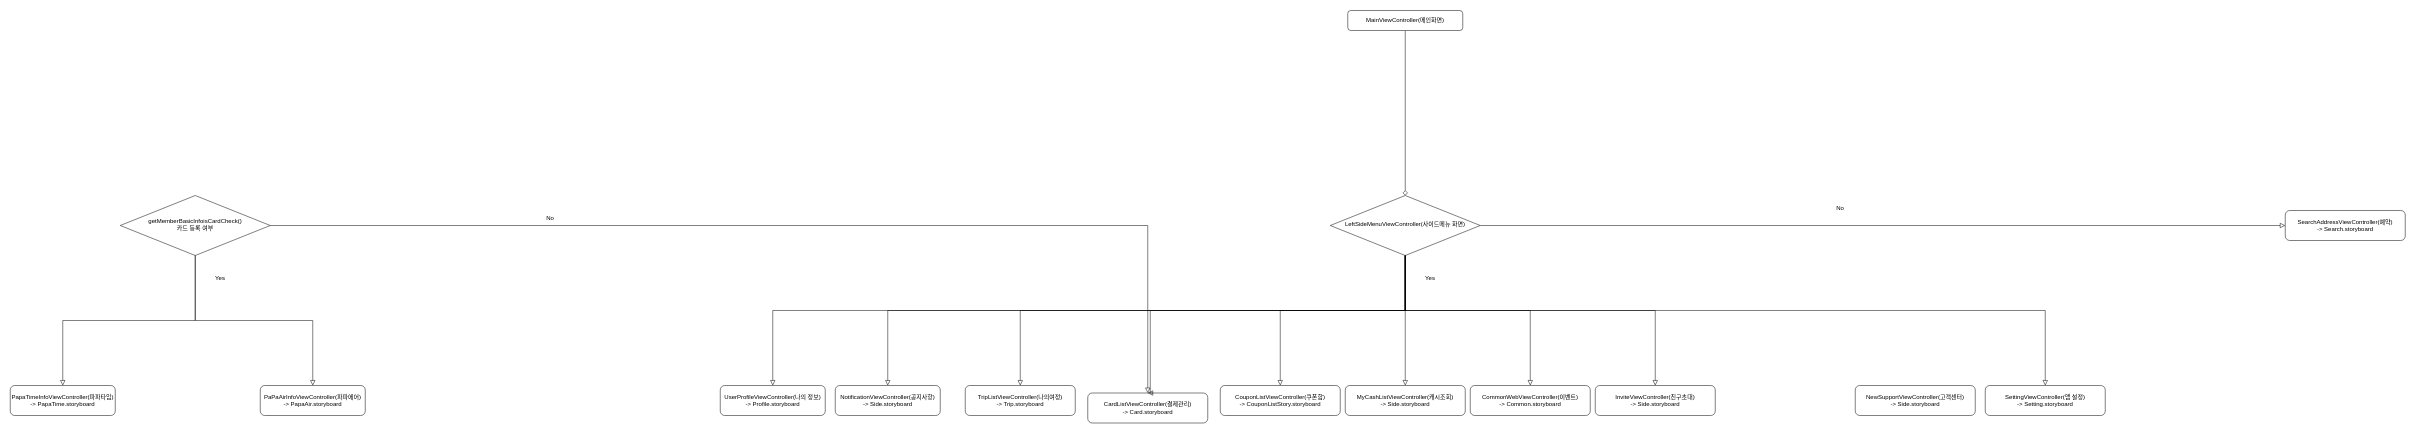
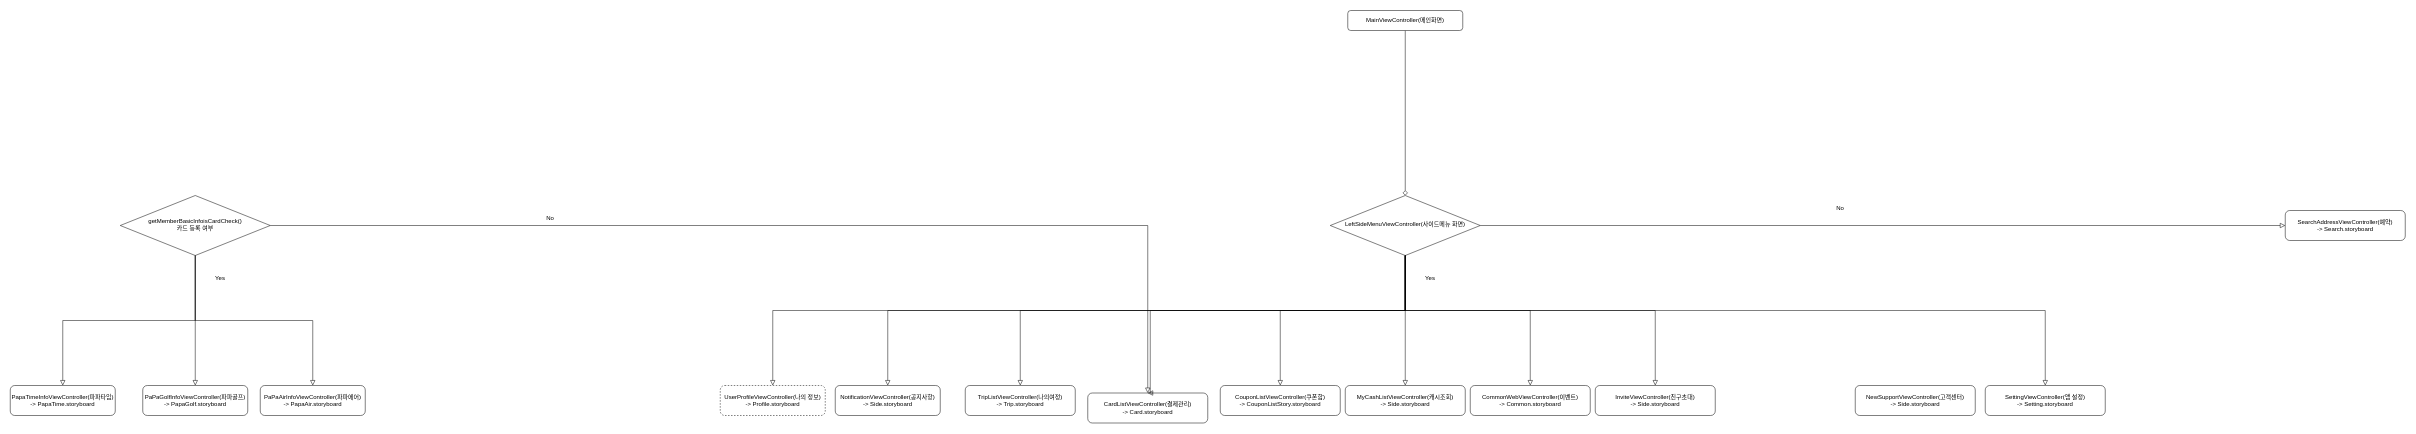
+ <mxCell id="30" value="" style="rounded=0;html=1;jettySize=auto;orthogonalLoop=1;fontSize=11;endArrow=block;endFill=0;endSize=8;strokeWidth=1;shadow=0;labelBackgroundColor=none;edgeStyle=orthogonalEdgeStyle;exitX=0.5;exitY=1;exitDx=0;exitDy=0;entryX=0.5;entryY=0;entryDx=0;entryDy=0;" edge="1" parent="1" source="24" target="27"><mxGeometry relative="1" as="geometry"><mxPoint x="2830" y="80" as="sourcePoint" /><mxPoint x="135" y="780" as="targetPoint" /></mxGeometry></mxCell>
+ <mxCell id="27" value="&lt;span style=&quot;&quot;&gt;PaPaGolfInfoViewController(파파골프)&lt;br&gt;-&amp;gt; PapaGolf.storyboard&lt;br&gt;&lt;/span&gt;" style="rounded=1;whiteSpace=wrap;html=1;" vertex="1" parent="1"><mxGeometry x="285" y="770" width="210" height="60" as="geometry" /></mxCell>
- <mxCell id="22" value="&lt;span style=&quot;&quot;&gt;UserProfileViewController(나의 정보)&lt;br&gt;-&amp;gt; Profile.storyboard&lt;br&gt;&lt;/span&gt;" style="rounded=1;whiteSpace=wrap;html=1;" vertex="1" parent="1"><mxGeometry x="1440" y="770" width="210" height="60" as="geometry" /></mxCell>
+ <mxCell id="22" value="&lt;span style=&quot;&quot;&gt;UserProfileViewController(나의 정보)&lt;br&gt;-&amp;gt; Profile.storyboard&lt;br&gt;&lt;/span&gt;" style="rounded=1;whiteSpace=wrap;html=1;dashed=1;" vertex="1" parent="1"><mxGeometry x="1440" y="770" width="210" height="60" as="geometry" /></mxCell>
